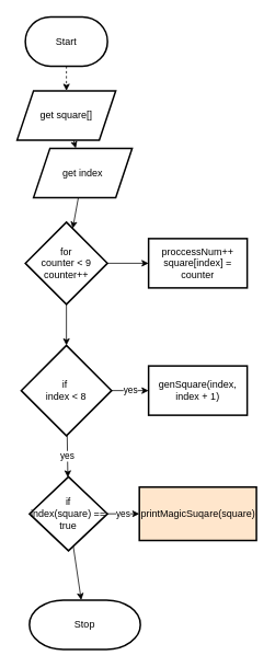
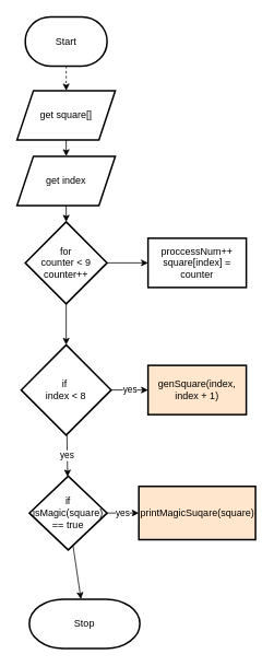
- <mxCell id="7" value="get index" style="shape=parallelogram;perimeter=parallelogramPerimeter;whiteSpace=wrap;html=1;fixedSize=1;strokeWidth=2;" parent="1" vertex="1"><mxGeometry x="40" y="180" width="120" height="60" as="geometry" /></mxCell>
+ <mxCell id="7" value="get index" style="shape=parallelogram;perimeter=parallelogramPerimeter;whiteSpace=wrap;html=1;fixedSize=1;strokeWidth=2;" parent="1" vertex="1"><mxGeometry x="20" y="190" width="120" height="60" as="geometry" /></mxCell>
- <mxCell id="15" value="genSquare(index, index + 1)" style="whiteSpace=wrap;html=1;strokeWidth=2;" parent="1" vertex="1"><mxGeometry x="180" y="445" width="120" height="60" as="geometry" /></mxCell>
+ <mxCell id="15" value="genSquare(index, index + 1)" style="whiteSpace=wrap;html=1;strokeWidth=2;fillColor=#ffe6cc;" parent="1" vertex="1"><mxGeometry x="180" y="445" width="120" height="60" as="geometry" /></mxCell>
- <mxCell id="18" value="if&lt;br&gt;index(square) == true" style="rhombus;whiteSpace=wrap;html=1;strokeWidth=2;" parent="1" vertex="1"><mxGeometry x="35" y="580" width="95" height="90" as="geometry" /></mxCell>
+ <mxCell id="18" value="if&lt;br&gt;isMagic(square) == true" style="rhombus;whiteSpace=wrap;html=1;strokeWidth=2;" parent="1" vertex="1"><mxGeometry x="35" y="580" width="95" height="90" as="geometry" /></mxCell>
